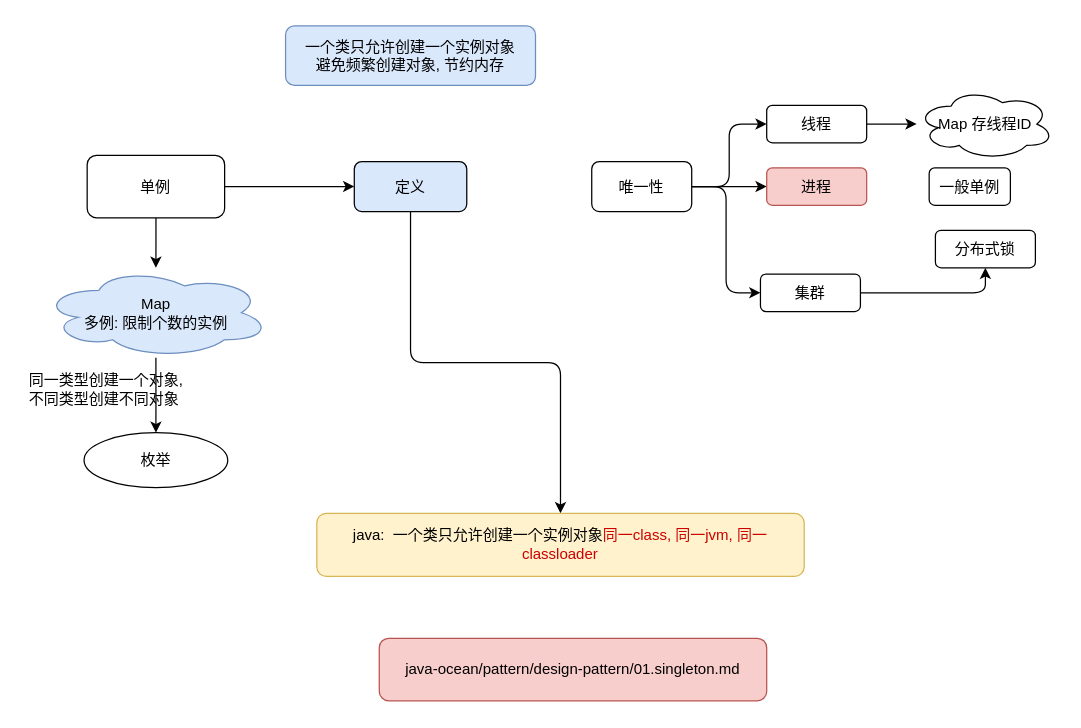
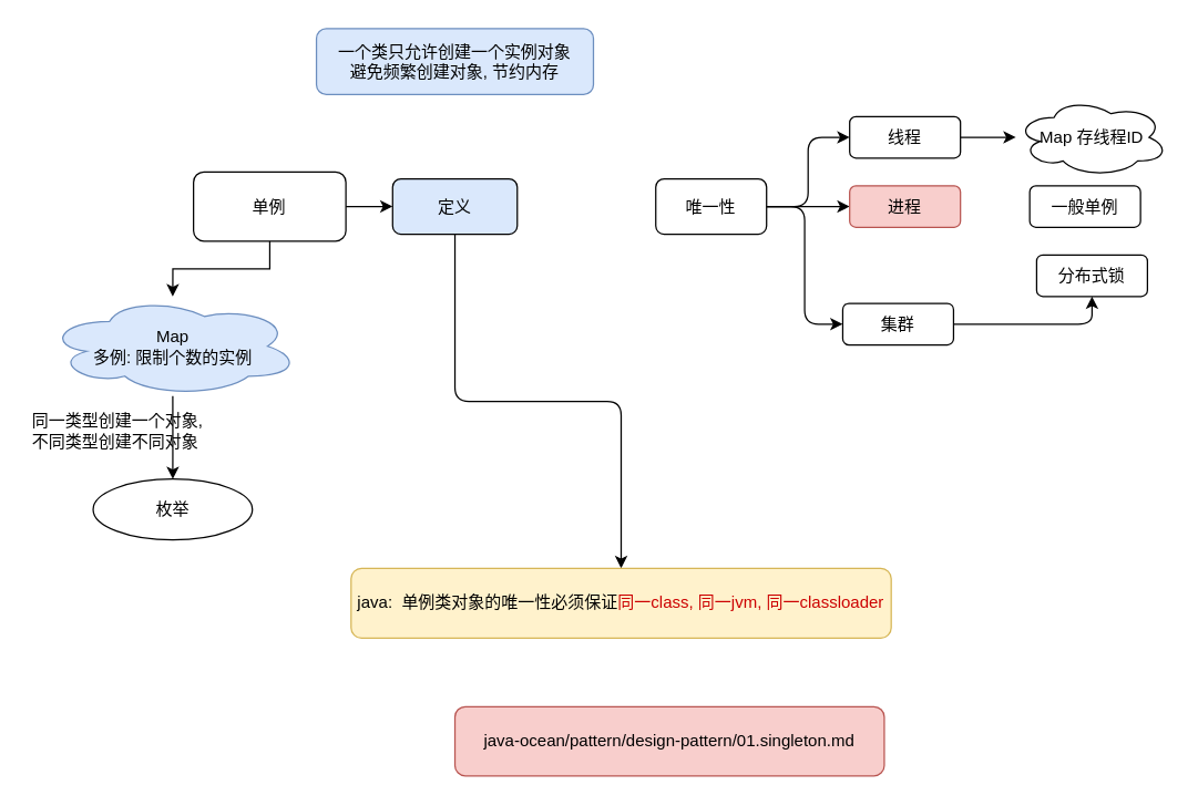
- <mxCell id="4" value="单例" style="rounded=1;whiteSpace=wrap;html=1;" parent="1" vertex="1"><mxGeometry x="69.25" y="123.5" width="110" height="50" as="geometry" /></mxCell>
+ <mxCell id="4" value="单例" style="rounded=1;whiteSpace=wrap;html=1;" parent="1" vertex="1"><mxGeometry x="139.25" y="123.5" width="110" height="50" as="geometry" /></mxCell>
- <mxCell id="24" value="一般单例" style="rounded=1;whiteSpace=wrap;html=1;" vertex="1" parent="1"><mxGeometry x="743" y="133.5" width="65" height="30" as="geometry" /></mxCell>
+ <mxCell id="24" value="一般单例" style="rounded=1;whiteSpace=wrap;html=1;" vertex="1" parent="1"><mxGeometry x="743" y="133.5" width="80" height="30" as="geometry" /></mxCell>
- <mxCell id="25" value="java:&amp;nbsp; 一个类只允许创建一个实例对象&lt;font color=&quot;#cc0000&quot;&gt;同一class, 同一jvm, 同一classloader&lt;/font&gt;" style="rounded=1;whiteSpace=wrap;html=1;fillColor=#fff2cc;strokeColor=#d6b656;" vertex="1" parent="1"><mxGeometry x="253" y="410" width="390" height="50.5" as="geometry" /></mxCell>
+ <mxCell id="25" value="java:&amp;nbsp; 单例类对象的唯一性必须保证&lt;font color=&quot;#cc0000&quot;&gt;同一class, 同一jvm, 同一classloader&lt;/font&gt;" style="rounded=1;whiteSpace=wrap;html=1;fillColor=#fff2cc;strokeColor=#d6b656;" vertex="1" parent="1"><mxGeometry x="253" y="410" width="390" height="50.5" as="geometry" /></mxCell>
- <mxCell id="21" value="java-ocean/pattern/design-pattern/01.singleton.md" style="rounded=1;whiteSpace=wrap;html=1;fillColor=#f8cecc;strokeColor=#b85450;" vertex="1" parent="1"><mxGeometry x="303" y="510" width="310" height="50" as="geometry" /></mxCell>
+ <mxCell id="21" value="java-ocean/pattern/design-pattern/01.singleton.md" style="rounded=1;whiteSpace=wrap;html=1;fillColor=#f8cecc;strokeColor=#b85450;" vertex="1" parent="1"><mxGeometry x="328" y="510" width="310" height="50" as="geometry" /></mxCell>
